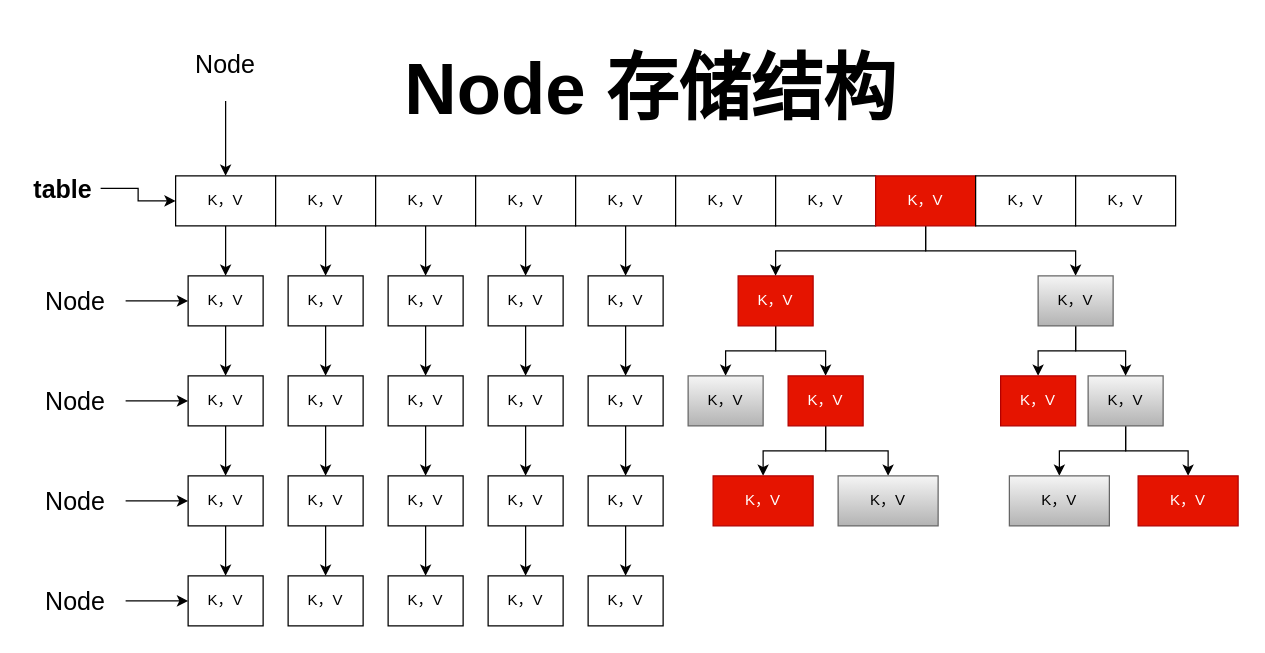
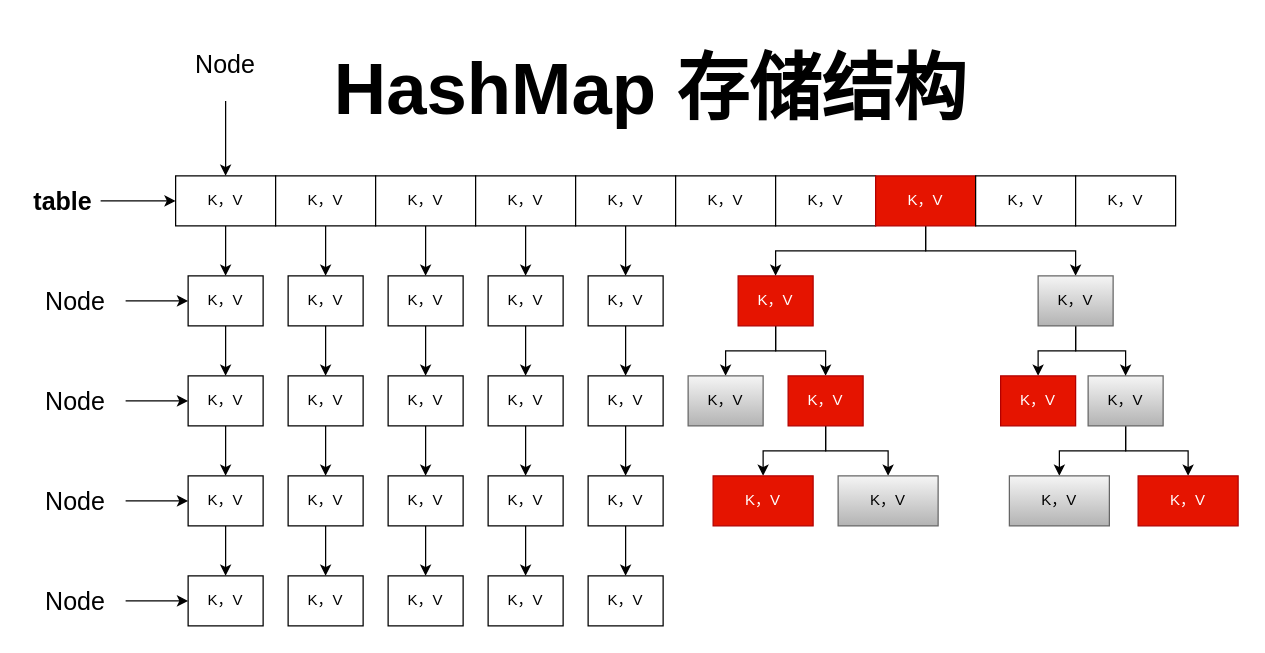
- <mxCell id="59" value="Node 存储结构" style="text;html=1;strokeColor=none;fillColor=none;align=center;verticalAlign=middle;whiteSpace=wrap;rounded=0;fontSize=58;fontStyle=1" vertex="1" parent="1"><mxGeometry x="260" width="520" height="100" as="geometry" y="20" /></mxCell>
+ <mxCell id="59" value="HashMap 存储结构" style="text;html=1;strokeColor=none;fillColor=none;align=center;verticalAlign=middle;whiteSpace=wrap;rounded=0;fontSize=58;fontStyle=1" vertex="1" parent="1"><mxGeometry x="260" width="520" height="100" as="geometry" y="20" /></mxCell>
- <mxCell id="27" value="table" style="text;html=1;strokeColor=none;fillColor=none;align=center;verticalAlign=middle;whiteSpace=wrap;rounded=0;fontStyle=1;fontSize=20;" vertex="1" parent="1"><mxGeometry x="20" y="130" width="60" height="40" as="geometry" /></mxCell>
+ <mxCell id="27" value="table" style="text;html=1;strokeColor=none;fillColor=none;align=center;verticalAlign=middle;whiteSpace=wrap;rounded=0;fontStyle=1;fontSize=20;" vertex="1" parent="1"><mxGeometry x="20" y="140" width="60" height="40" as="geometry" /></mxCell>
